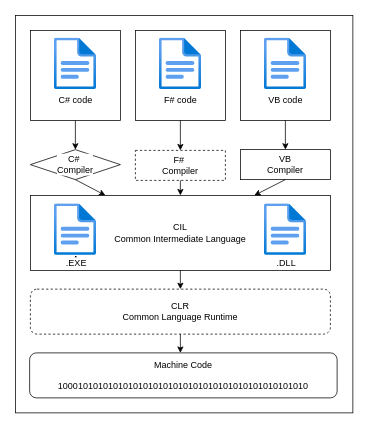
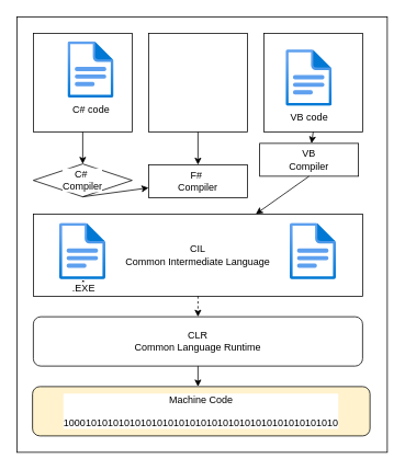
- <mxCell id="6" value="C# code" style="aspect=fixed;html=1;points=[];align=center;image;fontSize=12;image=img/lib/azure2/general/File.svg;labelBackgroundColor=#FFFFFF;fontColor=#000000;fontStyle=0" parent="1" vertex="1"><mxGeometry x="72" y="50" width="56.0" height="69" as="geometry" /></mxCell>
+ <mxCell id="6" value="C# code" style="aspect=fixed;html=1;points=[];align=center;image;fontSize=12;image=img/lib/azure2/general/File.svg;labelBackgroundColor=#FFFFFF;fontColor=#000000;fontStyle=0" parent="1" vertex="1"><mxGeometry x="82" y="50" width="56.0" height="69" as="geometry" /></mxCell>
- <mxCell id="4" value="&lt;font&gt;F# code&lt;/font&gt;" style="aspect=fixed;html=1;points=[];align=center;image;fontSize=12;image=img/lib/azure2/general/File.svg;labelBackgroundColor=#FFFFFF;fontColor=#000000;fontStyle=0" parent="1" vertex="1"><mxGeometry x="212" y="50" width="56.0" height="69" as="geometry" /></mxCell>
- <mxCell id="8" value="&lt;font&gt;VB code&lt;/font&gt;" style="aspect=fixed;html=1;points=[];align=center;image;fontSize=12;image=img/lib/azure2/general/File.svg;labelBackgroundColor=#FFFFFF;fontColor=#000000;fontStyle=0" parent="1" vertex="1"><mxGeometry x="352" y="50" width="56.0" height="69" as="geometry" /></mxCell>
+ <mxCell id="8" value="&lt;font&gt;VB code&lt;/font&gt;" style="aspect=fixed;html=1;points=[];align=center;image;fontSize=12;image=img/lib/azure2/general/File.svg;labelBackgroundColor=#FFFFFF;fontColor=#000000;fontStyle=0" parent="1" vertex="1"><mxGeometry x="347" y="60" width="56.0" height="69" as="geometry" /></mxCell>
- <mxCell id="10" value="F#&amp;nbsp;&lt;br&gt;Compiler" style="rounded=0;whiteSpace=wrap;html=1;fontStyle=0;labelBackgroundColor=#FFFFFF;fontColor=#000000;dashed=1;" parent="1" vertex="1"><mxGeometry x="180" y="200" width="120" height="40" as="geometry" /></mxCell>
+ <mxCell id="10" value="F#&amp;nbsp;&lt;br&gt;Compiler" style="rounded=0;whiteSpace=wrap;html=1;fontStyle=0;labelBackgroundColor=#FFFFFF;fontColor=#000000;" parent="1" vertex="1"><mxGeometry x="180" y="200" width="120" height="40" as="geometry" /></mxCell>
- <mxCell id="11" value="VB&lt;br&gt;Compiler" style="rounded=0;whiteSpace=wrap;html=1;fontStyle=0;labelBackgroundColor=#FFFFFF;fontColor=#000000;" parent="1" vertex="1"><mxGeometry x="320" y="199" width="120" height="40" as="geometry" /></mxCell>
+ <mxCell id="11" value="VB&lt;br&gt;Compiler" style="rounded=0;whiteSpace=wrap;html=1;fontStyle=0;labelBackgroundColor=#FFFFFF;fontColor=#000000;" parent="1" vertex="1"><mxGeometry x="315" y="174" width="120" height="40" as="geometry" /></mxCell>
- <mxCell id="21" value="" style="endArrow=classic;html=1;exitX=0.5;exitY=1;exitDx=0;exitDy=0;labelBackgroundColor=#FFFFFF;fontColor=#000000;fontStyle=0" parent="1" source="10" target="12" edge="1"><mxGeometry width="50" height="50" relative="1" as="geometry"><mxPoint x="270" y="370" as="sourcePoint" /><mxPoint x="320" y="320" as="targetPoint" /></mxGeometry></mxCell>
- <mxCell id="20" value="" style="endArrow=classic;html=1;exitX=0.5;exitY=1;exitDx=0;exitDy=0;entryX=0.25;entryY=0;entryDx=0;entryDy=0;labelBackgroundColor=#FFFFFF;fontColor=#000000;fontStyle=0" parent="1" source="9" target="12" edge="1"><mxGeometry width="50" height="50" relative="1" as="geometry"><mxPoint x="270" y="370" as="sourcePoint" /><mxPoint x="320" y="320" as="targetPoint" /></mxGeometry></mxCell>
+ <mxCell id="20" value="" style="endArrow=classic;html=1;exitX=0.5;exitY=1;exitDx=0;exitDy=0;labelBackgroundColor=#FFFFFF;fontColor=#000000;fontStyle=0;" parent="1" source="9" target="10" edge="1"><mxGeometry width="50" height="50" relative="1" as="geometry"><mxPoint x="270" y="370" as="sourcePoint" /><mxPoint x="320" y="320" as="targetPoint" /></mxGeometry></mxCell>
- <mxCell id="28" value="&lt;font&gt;.DLL&lt;/font&gt;" style="text;html=1;resizable=0;autosize=1;align=center;verticalAlign=middle;points=[];rounded=0;fontStyle=0;labelBackgroundColor=#FFFFFF;fontColor=#000000;" parent="1" vertex="1"><mxGeometry x="363" y="341" width="35" height="18" as="geometry" /></mxCell>
- <mxCell id="23" value="" style="endArrow=classic;html=1;exitX=0.5;exitY=1;exitDx=0;exitDy=0;entryX=0.5;entryY=0;entryDx=0;entryDy=0;labelBackgroundColor=#FFFFFF;fontColor=#000000;fontStyle=0" parent="1" source="12" target="15" edge="1"><mxGeometry width="50" height="50" relative="1" as="geometry"><mxPoint x="270" y="370" as="sourcePoint" /><mxPoint x="320" y="320" as="targetPoint" /></mxGeometry></mxCell>
+ <mxCell id="23" value="" style="endArrow=classic;html=1;exitX=0.5;exitY=1;exitDx=0;exitDy=0;entryX=0.5;entryY=0;entryDx=0;entryDy=0;labelBackgroundColor=#FFFFFF;fontColor=#000000;fontStyle=0;dashed=1;" parent="1" source="12" target="15" edge="1"><mxGeometry width="50" height="50" relative="1" as="geometry"><mxPoint x="270" y="370" as="sourcePoint" /><mxPoint x="320" y="320" as="targetPoint" /></mxGeometry></mxCell>
- <mxCell id="15" value="CLR&lt;br&gt;Common Language Runtime" style="rounded=1;whiteSpace=wrap;html=1;fontStyle=0;labelBackgroundColor=#FFFFFF;fontColor=#000000;dashed=1;" parent="1" vertex="1"><mxGeometry x="40" y="385" width="400" height="60" as="geometry" /></mxCell>
+ <mxCell id="15" value="CLR&lt;br&gt;Common Language Runtime" style="rounded=1;whiteSpace=wrap;html=1;fontStyle=0;labelBackgroundColor=#FFFFFF;fontColor=#000000;" parent="1" vertex="1"><mxGeometry x="40" y="385" width="400" height="60" as="geometry" /></mxCell>
- <mxCell id="16" value="Machine Code&lt;br&gt;&lt;br&gt;10001010101010101010101010101010101010101010101010" style="rounded=1;whiteSpace=wrap;html=1;labelBackgroundColor=#FFFFFF;fontColor=#000000;fontStyle=0" parent="1" vertex="1"><mxGeometry x="39" y="470" width="410" height="60" as="geometry" /></mxCell>
+ <mxCell id="16" value="Machine Code&lt;br&gt;&lt;br&gt;10001010101010101010101010101010101010101010101010" style="rounded=1;whiteSpace=wrap;html=1;labelBackgroundColor=#FFFFFF;fontColor=#000000;fontStyle=0;fillColor=#fff2cc;" parent="1" vertex="1"><mxGeometry x="39" y="470" width="410" height="60" as="geometry" /></mxCell>
